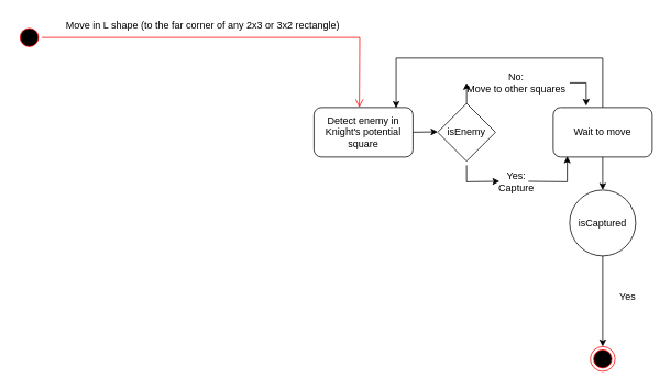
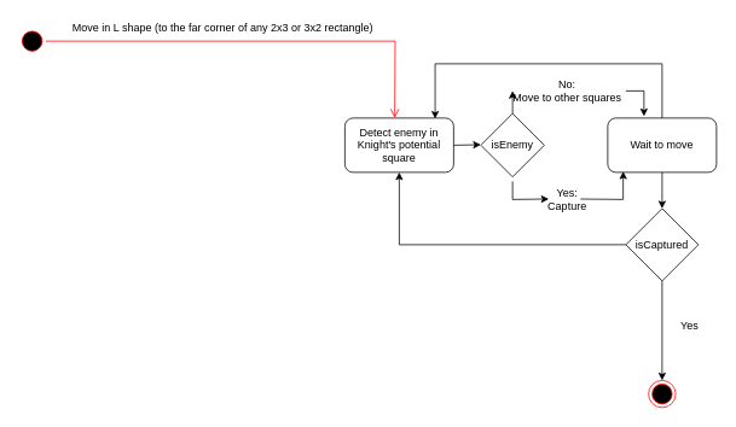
+ <mxCell id="14" value="" style="edgeStyle=segmentEdgeStyle;endArrow=classic;html=1;rounded=0;entryX=0.5;entryY=1;entryDx=0;entryDy=0;" parent="1" source="9" target="2" edge="1"><mxGeometry width="50" height="50" relative="1" as="geometry"><mxPoint x="545" y="260" as="sourcePoint" /><mxPoint x="440" y="300" as="targetPoint" /></mxGeometry></mxCell>
- <mxCell id="9" value="isCaptured" style="ellipse;whiteSpace=wrap;html=1;" parent="1" vertex="1"><mxGeometry x="690" y="230" width="80" height="80" as="geometry" /></mxCell>
+ <mxCell id="9" value="isCaptured" style="rhombus;whiteSpace=wrap;html=1;" parent="1" vertex="1"><mxGeometry x="690" y="230" width="80" height="80" as="geometry" /></mxCell>
